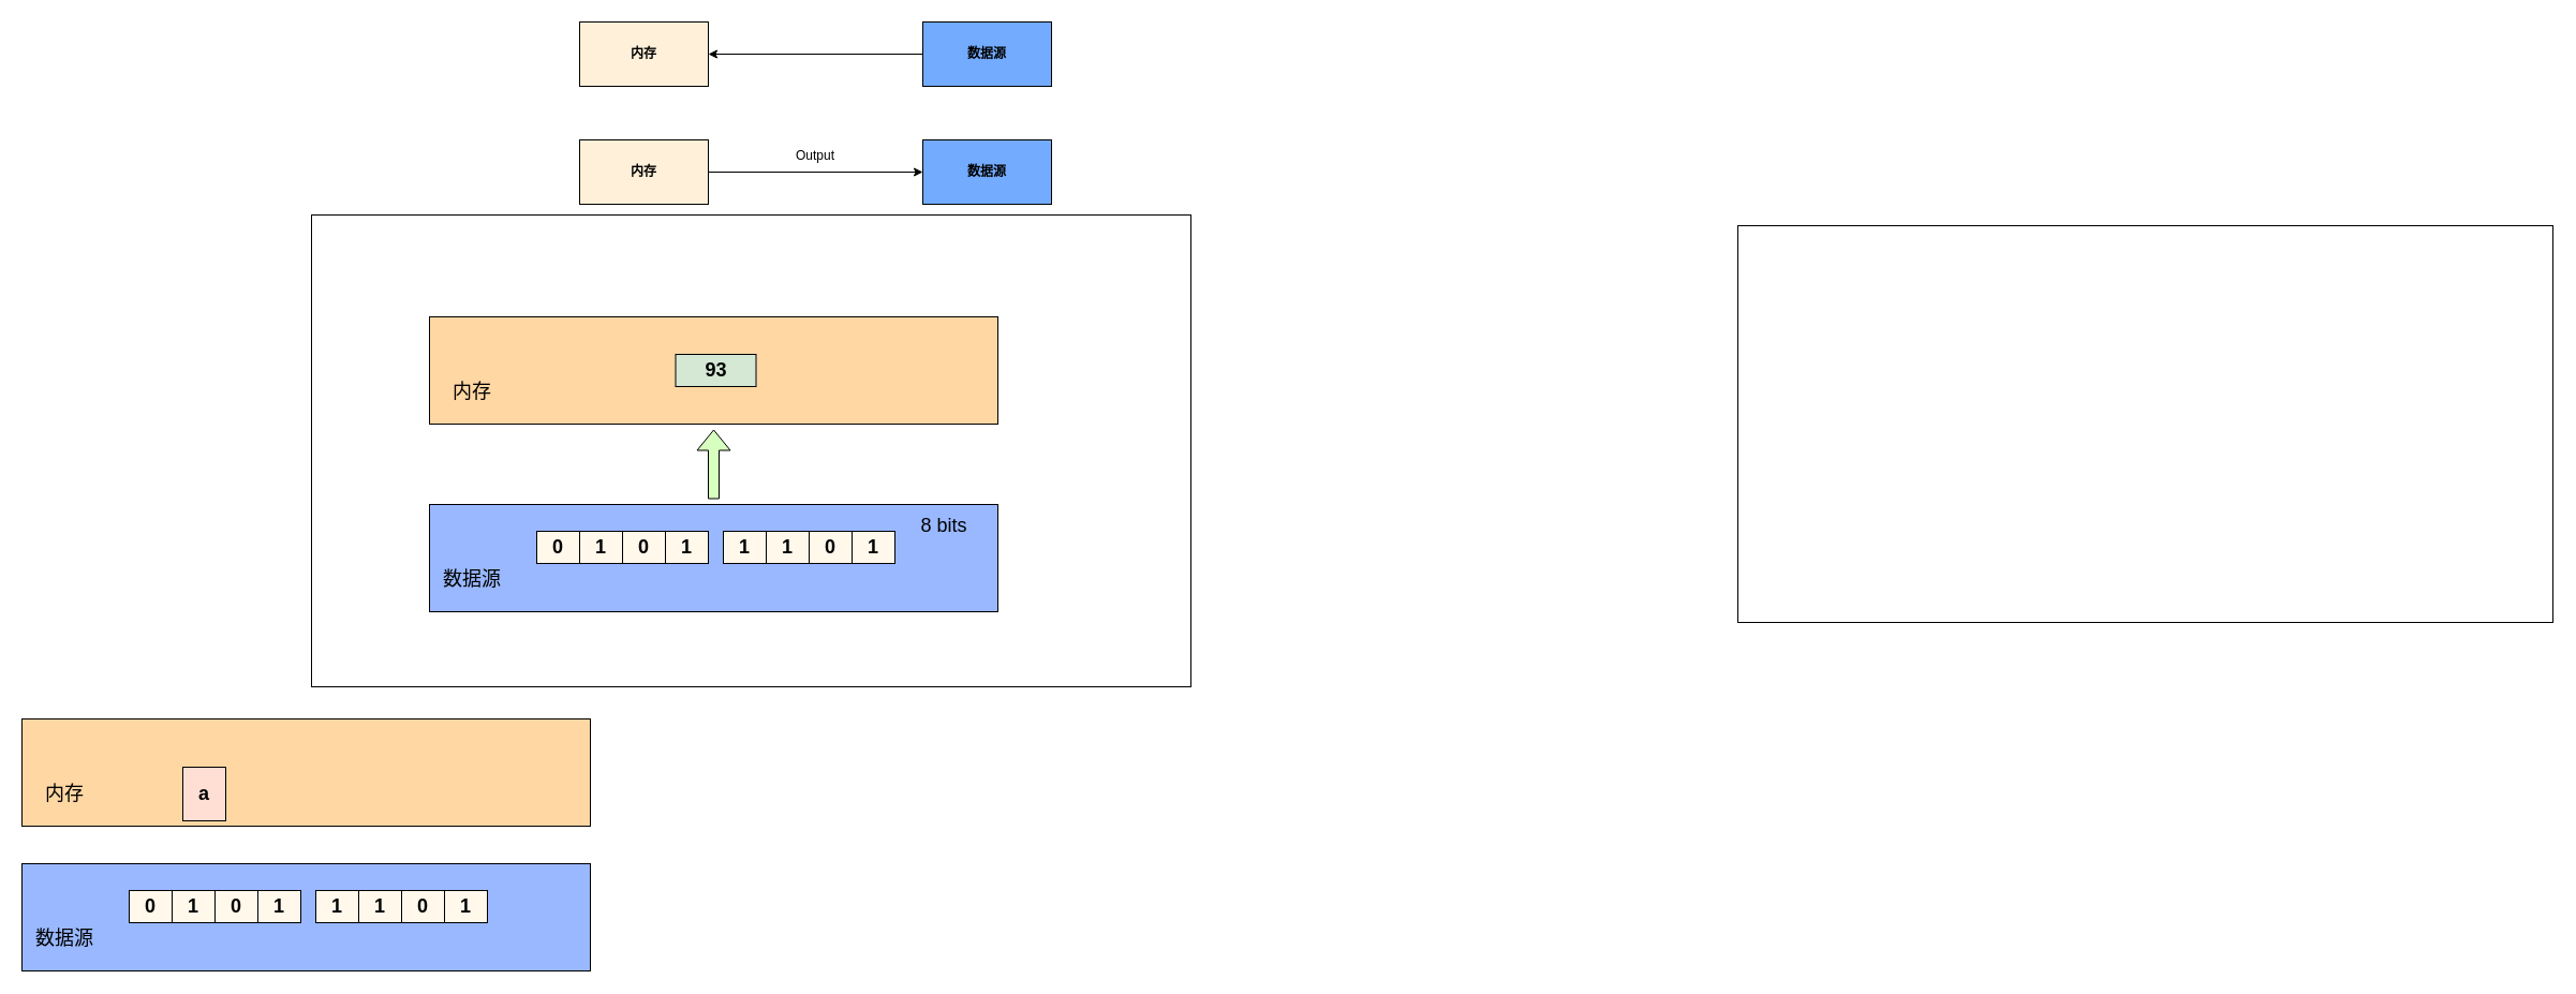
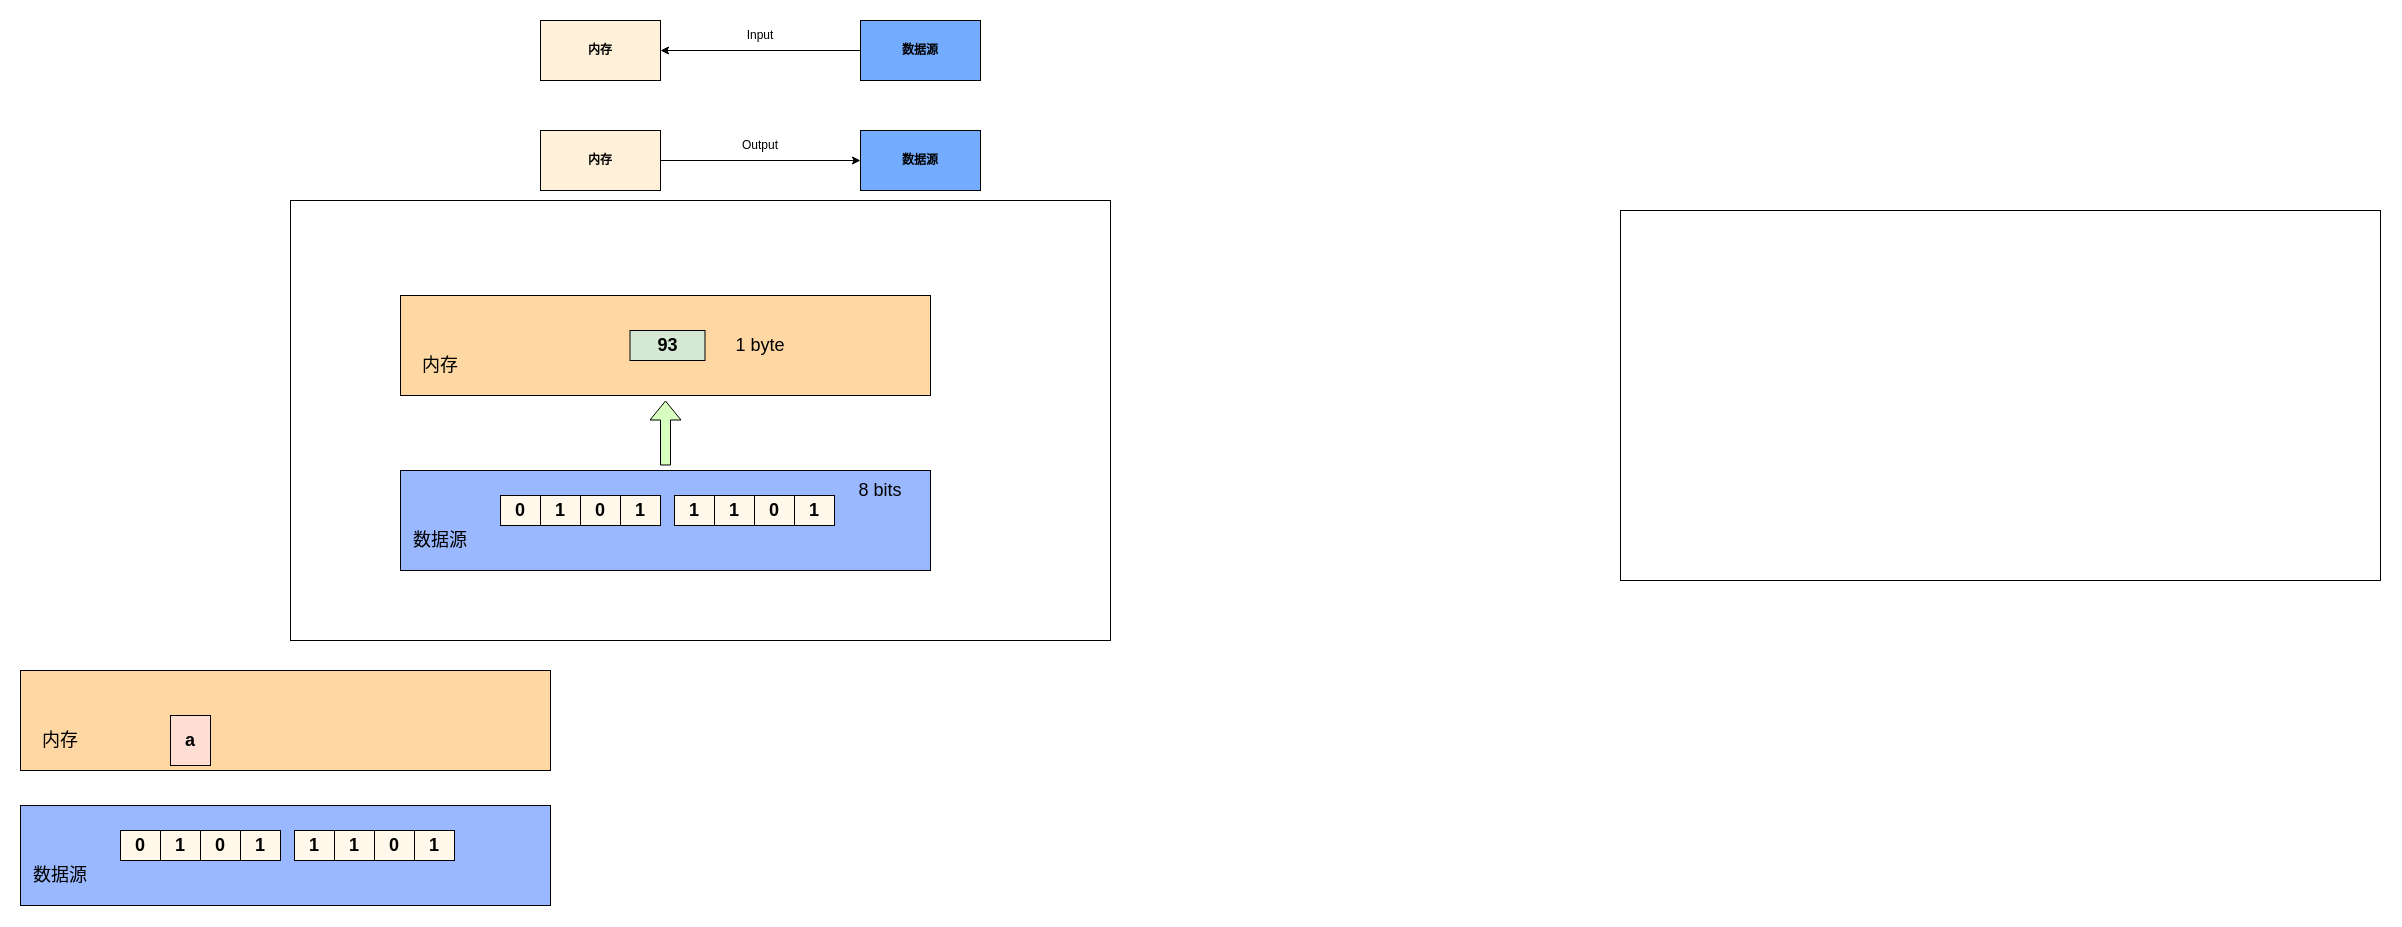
+ <mxCell id="12" value="Input" style="text;html=1;strokeColor=none;fillColor=none;align=center;verticalAlign=middle;whiteSpace=wrap;rounded=0;" vertex="1" parent="1"><mxGeometry x="730" y="20" width="60" height="30" as="geometry" /></mxCell>
+ <mxCell id="39" value="1 byte" style="text;html=1;strokeColor=none;fillColor=none;align=center;verticalAlign=middle;whiteSpace=wrap;rounded=0;fontSize=18;" vertex="1" parent="1"><mxGeometry x="730" y="330" width="60" height="30" as="geometry" /></mxCell>
